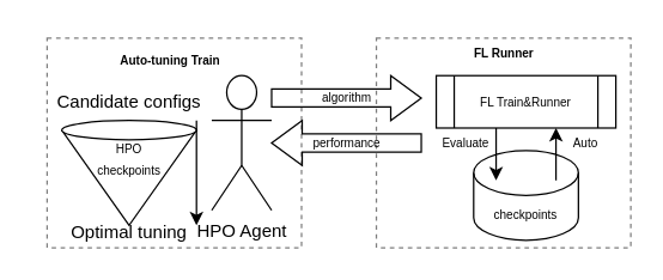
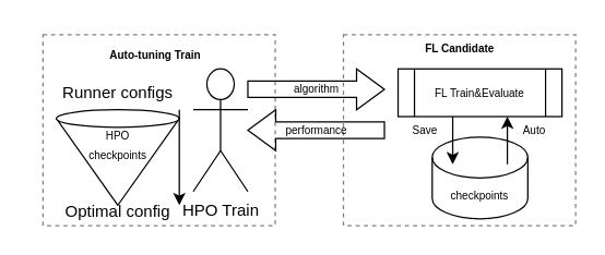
- <mxCell id="18" value="&lt;b&gt;FL Runner&lt;/b&gt;" style="text;html=1;strokeColor=none;fillColor=none;align=center;verticalAlign=middle;whiteSpace=wrap;rounded=0;dashed=1;fontFamily=Helvetica;fontSize=8;" parent="1" vertex="1"><mxGeometry x="273.5" y="20" width="125" height="30" as="geometry" /></mxCell>
+ <mxCell id="18" value="&lt;b&gt;FL Candidate&lt;/b&gt;" style="text;html=1;strokeColor=none;fillColor=none;align=center;verticalAlign=middle;whiteSpace=wrap;rounded=0;dashed=1;fontFamily=Helvetica;fontSize=8;" parent="1" vertex="1"><mxGeometry x="273.5" y="20" width="125" height="30" as="geometry" /></mxCell>
- <mxCell id="4" value="Candidate configs" style="text;html=1;strokeColor=none;fillColor=none;align=center;verticalAlign=middle;whiteSpace=wrap;rounded=0;" parent="1" vertex="1"><mxGeometry y="57.5" width="130" height="20" as="geometry" x="21" /></mxCell>
+ <mxCell id="4" value="Runner configs" style="text;html=1;strokeColor=none;fillColor=none;align=center;verticalAlign=middle;whiteSpace=wrap;rounded=0;" parent="1" vertex="1"><mxGeometry y="57.5" width="130" height="20" as="geometry" x="21" /></mxCell>
- <mxCell id="7" value="FL Train&amp;amp;Runner" style="shape=process;whiteSpace=wrap;html=1;backgroundOutline=1;fontFamily=Helvetica;fontSize=8;" parent="1" vertex="1"><mxGeometry x="291" y="50" width="120" height="35" as="geometry" /></mxCell>
+ <mxCell id="7" value="FL Train&amp;amp;Evaluate" style="shape=process;whiteSpace=wrap;html=1;backgroundOutline=1;fontFamily=Helvetica;fontSize=8;" parent="1" vertex="1"><mxGeometry x="291" y="50" width="120" height="35" as="geometry" /></mxCell>
- <mxCell id="10" value="Evaluate" style="text;html=1;strokeColor=none;fillColor=none;align=center;verticalAlign=middle;whiteSpace=wrap;rounded=0;fontFamily=Helvetica;fontSize=8;" parent="1" vertex="1"><mxGeometry x="281" y="80" width="60" height="30" as="geometry" /></mxCell>
+ <mxCell id="10" value="Save" style="text;html=1;strokeColor=none;fillColor=none;align=center;verticalAlign=middle;whiteSpace=wrap;rounded=0;fontFamily=Helvetica;fontSize=8;" parent="1" vertex="1"><mxGeometry x="281" y="80" width="60" height="30" as="geometry" /></mxCell>
- <mxCell id="2" value="HPO Agent" style="shape=umlActor;verticalLabelPosition=bottom;verticalAlign=top;html=1;outlineConnect=0;" parent="1" vertex="1"><mxGeometry x="141" y="50" width="40" height="90" as="geometry" /></mxCell>
+ <mxCell id="2" value="HPO Train" style="shape=umlActor;verticalLabelPosition=bottom;verticalAlign=top;html=1;outlineConnect=0;" parent="1" vertex="1"><mxGeometry x="141" y="50" width="40" height="90" as="geometry" /></mxCell>
- <mxCell id="19" value="Optimal tuning" style="text;html=1;strokeColor=none;fillColor=none;align=center;verticalAlign=middle;whiteSpace=wrap;rounded=0;" parent="1" vertex="1"><mxGeometry x="20.8" y="145" width="130" height="20" as="geometry" /></mxCell>
+ <mxCell id="19" value="Optimal config" style="text;html=1;strokeColor=none;fillColor=none;align=center;verticalAlign=middle;whiteSpace=wrap;rounded=0;" parent="1" vertex="1"><mxGeometry x="20.8" y="145" width="130" height="20" as="geometry" /></mxCell>
